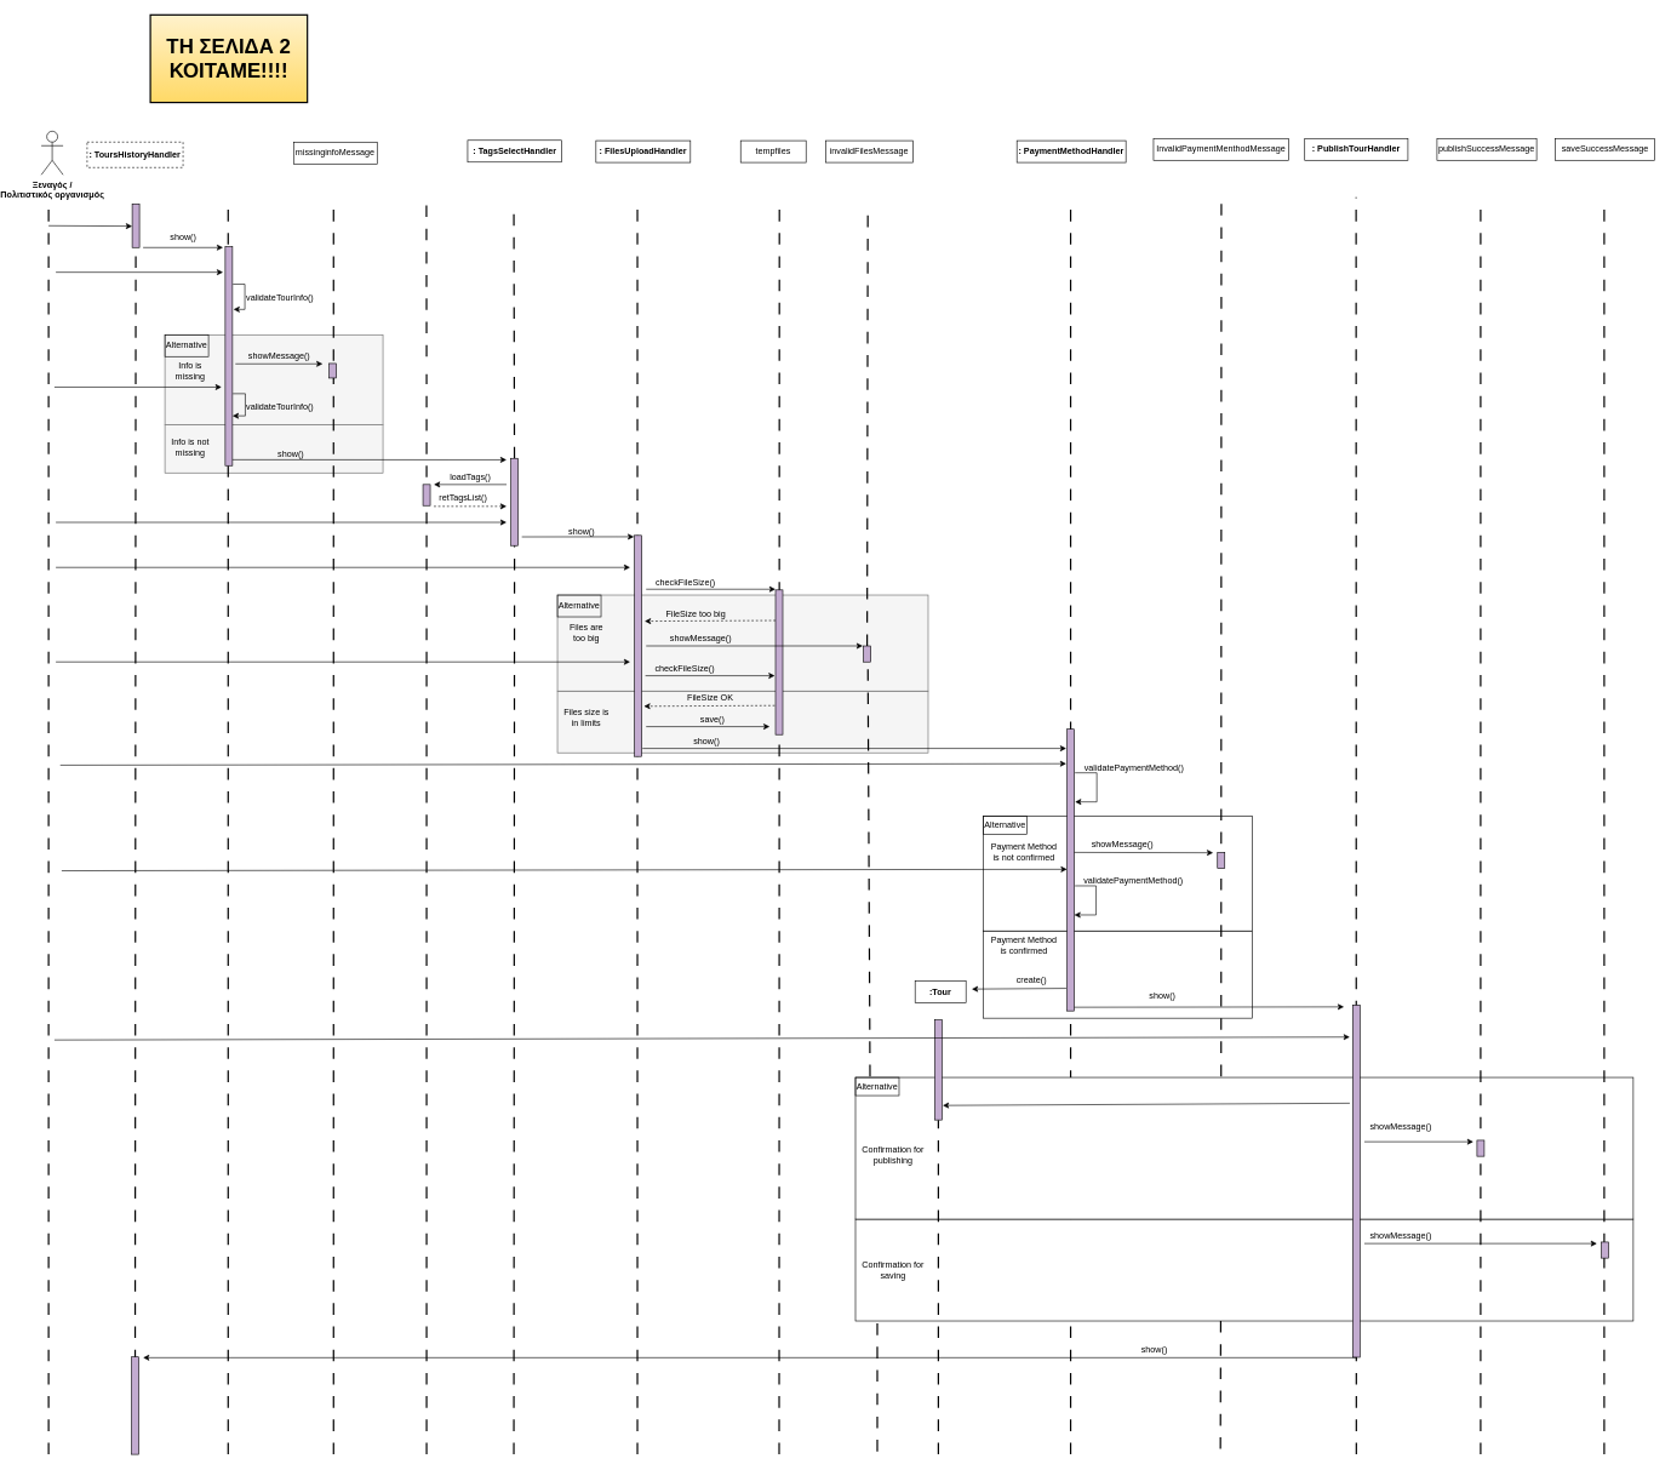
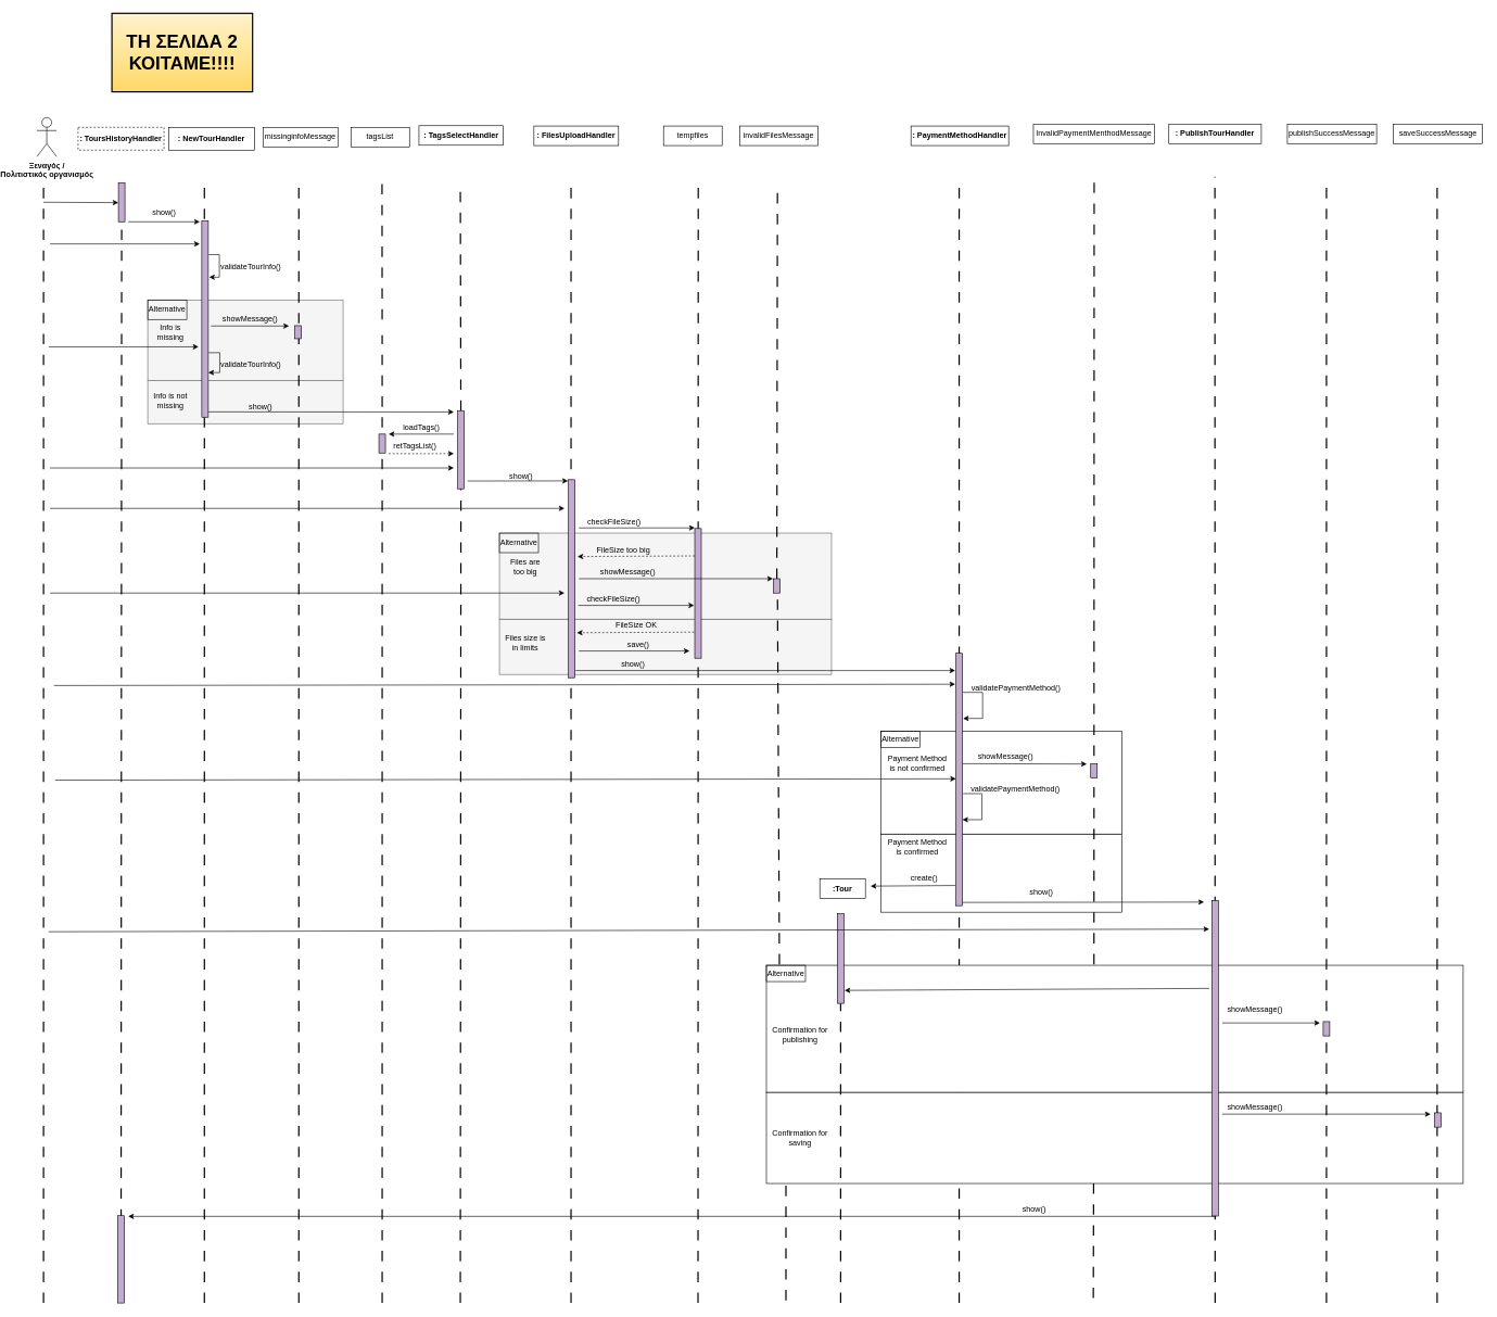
- <mxCell id="129" value="ΤΗ ΣΕΛΙΔΑ 2 ΚΟΙΤΑΜΕ!!!!" style="text;html=1;strokeColor=#000000;fillColor=#fff2cc;align=center;verticalAlign=middle;whiteSpace=wrap;rounded=0;fontSize=28;gradientColor=#ffd966;strokeWidth=2;fontStyle=1" parent="1" vertex="1"><mxGeometry x="170" y="20" width="216" height="120.5" as="geometry" /></mxCell>
+ <mxCell id="129" value="ΤΗ ΣΕΛΙΔΑ 2 ΚΟΙΤΑΜΕ!!!!" style="text;html=1;strokeColor=#000000;fillColor=#fff2cc;align=center;verticalAlign=middle;whiteSpace=wrap;rounded=0;fontSize=28;gradientColor=#ffd966;strokeWidth=2;fontStyle=1" parent="1" vertex="1"><mxGeometry x="135" y="20" width="216" height="120.5" as="geometry" /></mxCell>
+ <mxCell id="115" value="tagsList" style="rounded=0;whiteSpace=wrap;html=1;" parent="1" vertex="1"><mxGeometry x="502" y="195" width="90" height="30" as="geometry" /></mxCell>
+ <mxCell id="113" value=": NewTourHandler" style="rounded=0;whiteSpace=wrap;html=1;fontStyle=1" parent="1" vertex="1"><mxGeometry x="222" y="195" width="132" height="35" as="geometry" /></mxCell>
